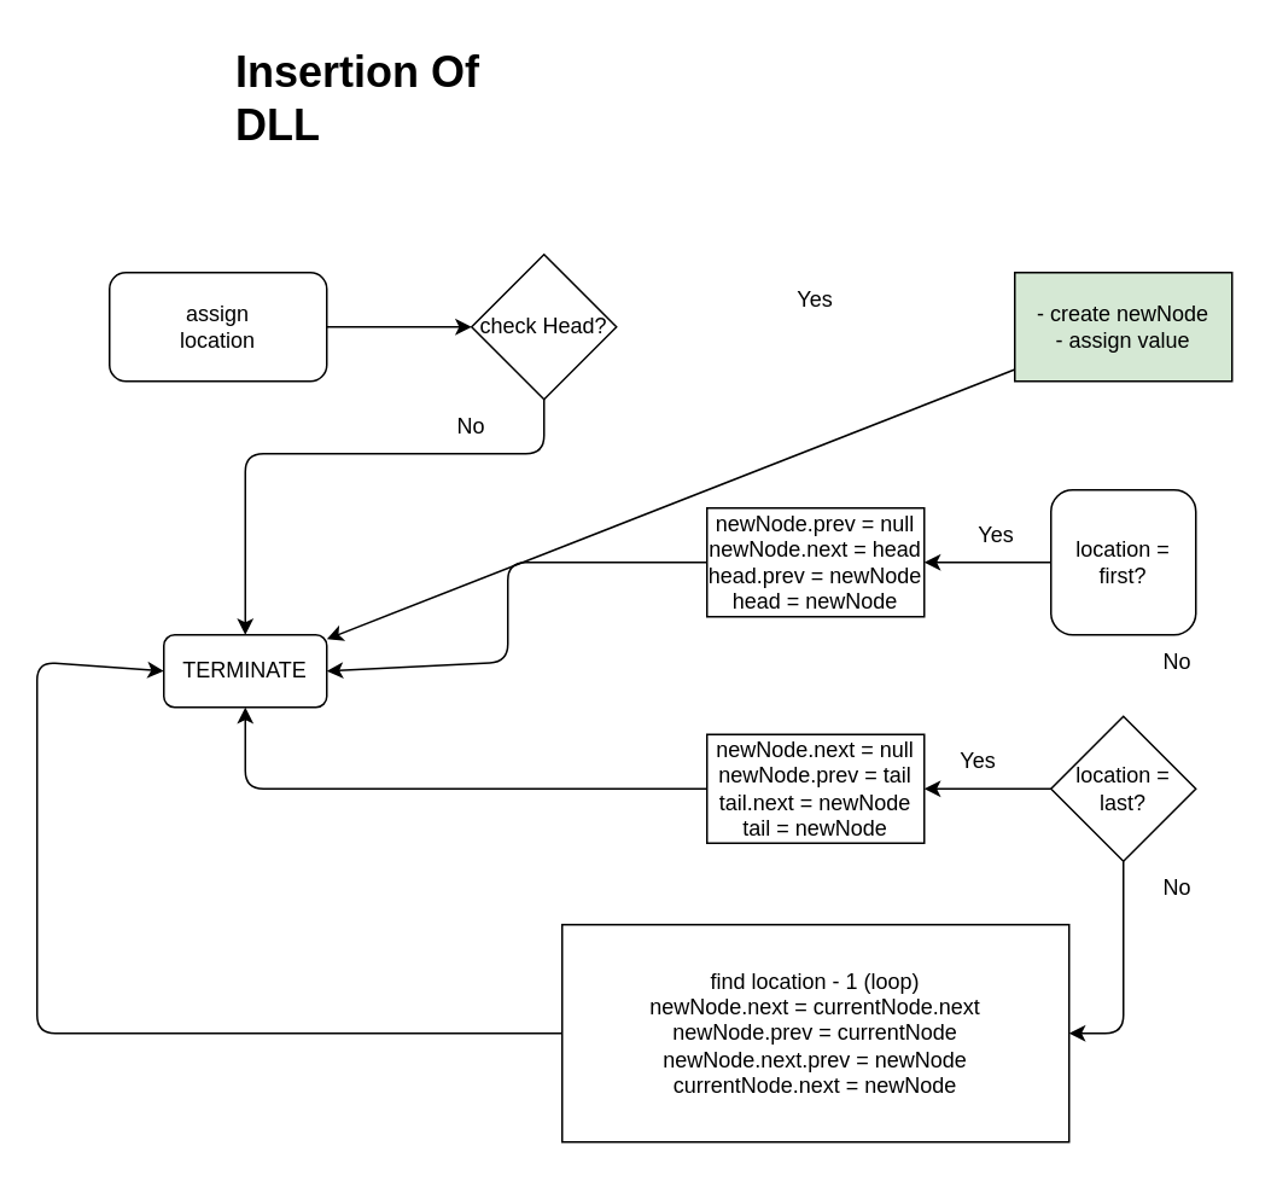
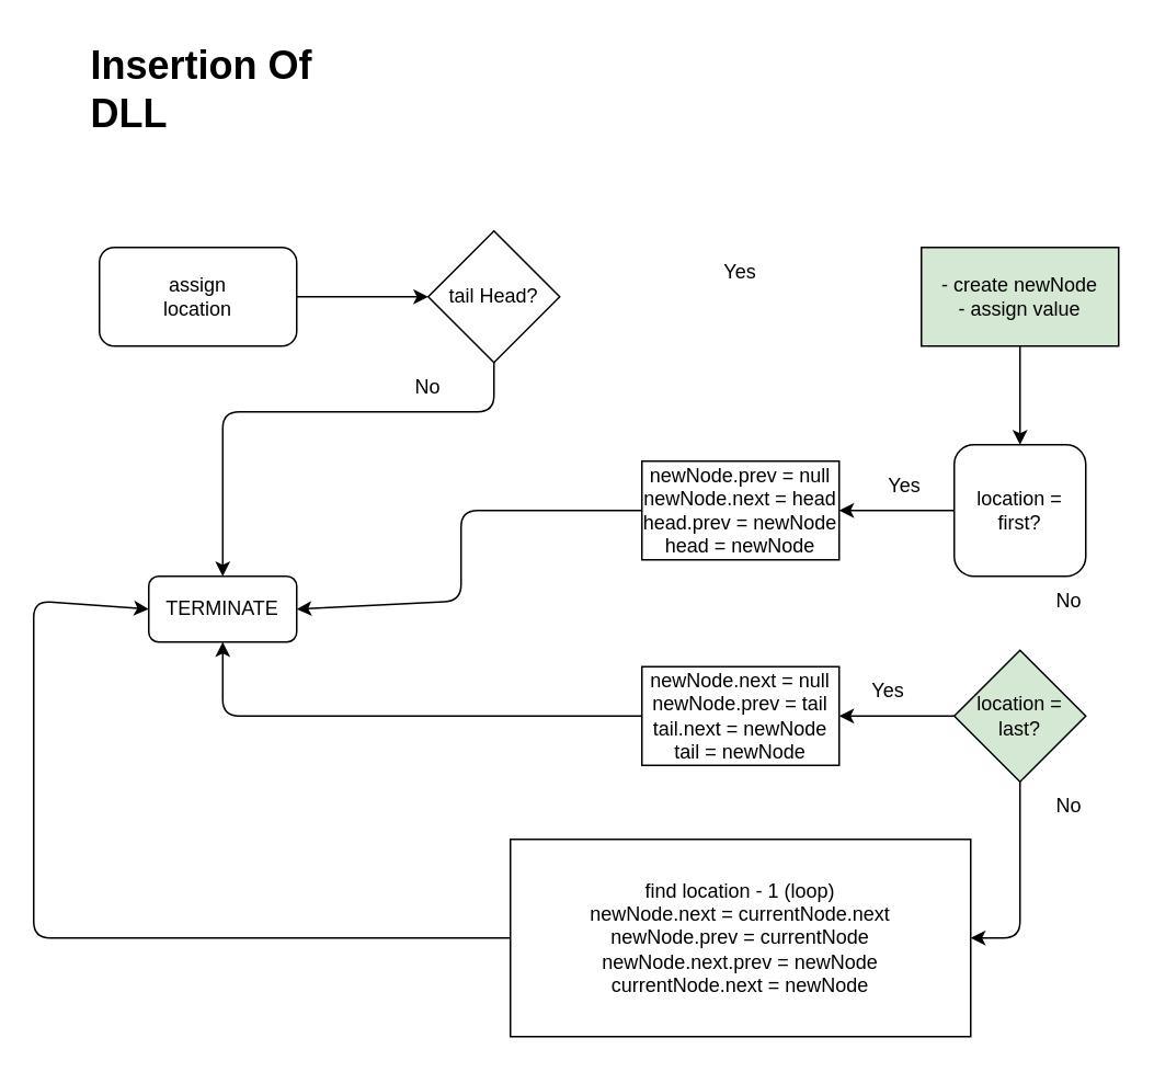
- <mxCell id="26" value="&lt;h1&gt;Insertion Of DLL&lt;/h1&gt;" style="text;html=1;strokeColor=none;fillColor=none;spacing=5;spacingTop=-20;whiteSpace=wrap;overflow=hidden;rounded=0;" vertex="1" parent="1"><mxGeometry x="125" y="20" width="190" height="70" as="geometry" /></mxCell>
+ <mxCell id="26" value="&lt;h1&gt;Insertion Of DLL&lt;/h1&gt;" style="text;html=1;strokeColor=none;fillColor=none;spacing=5;spacingTop=-20;whiteSpace=wrap;overflow=hidden;rounded=0;" vertex="1" parent="1"><mxGeometry x="50" y="20" width="190" height="70" as="geometry" /></mxCell>
- <mxCell id="4" value="check Head?" style="rhombus;whiteSpace=wrap;html=1;" vertex="1" parent="1"><mxGeometry x="260" y="140" width="80" height="80" as="geometry" /></mxCell>
+ <mxCell id="4" value="tail Head?" style="rhombus;whiteSpace=wrap;html=1;" vertex="1" parent="1"><mxGeometry x="260" y="140" width="80" height="80" as="geometry" /></mxCell>
- <mxCell id="6" value="" style="edgeStyle=none;html=1;" edge="1" parent="1" source="7" target="5"><mxGeometry relative="1" as="geometry" /></mxCell>
+ <mxCell id="6" value="" style="edgeStyle=none;html=1;" edge="1" parent="1" source="7" target="9"><mxGeometry relative="1" as="geometry" /></mxCell>
- <mxCell id="12" value="location = last?" style="rhombus;whiteSpace=wrap;html=1;" vertex="1" parent="1"><mxGeometry x="580" y="395" width="80" height="80" as="geometry" /></mxCell>
+ <mxCell id="12" value="location = last?" style="rhombus;whiteSpace=wrap;html=1;fillColor=#d5e8d4;" vertex="1" parent="1"><mxGeometry x="580" y="395" width="80" height="80" as="geometry" /></mxCell>
